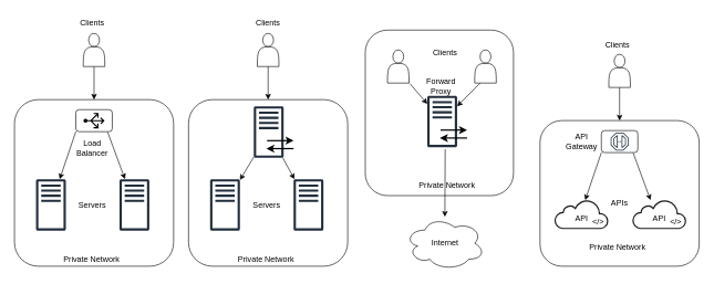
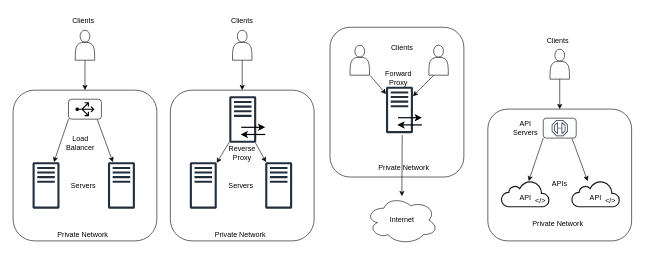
- <mxCell id="33" value="API Gateway" style="text;html=1;strokeColor=none;fillColor=none;align=center;verticalAlign=middle;whiteSpace=wrap;rounded=0;" vertex="1" parent="1"><mxGeometry x="845.5" y="198.62" width="60" height="30" as="geometry" /></mxCell>
+ <mxCell id="33" value="API Servers" style="text;html=1;strokeColor=none;fillColor=none;align=center;verticalAlign=middle;whiteSpace=wrap;rounded=0;" vertex="1" parent="1"><mxGeometry x="845.5" y="198.62" width="60" height="30" as="geometry" /></mxCell>
- <mxCell id="12" value="Load Balancer" style="text;html=1;strokeColor=none;fillColor=none;align=center;verticalAlign=middle;whiteSpace=wrap;rounded=0;" vertex="1" parent="1"><mxGeometry x="108" y="208" width="60" height="30" as="geometry" /></mxCell>
+ <mxCell id="12" value="Load Balancer" style="text;html=1;strokeColor=none;fillColor=none;align=center;verticalAlign=middle;whiteSpace=wrap;rounded=0;" vertex="1" parent="1"><mxGeometry x="103" y="223" width="60" height="30" as="geometry" /></mxCell>
+ <mxCell id="22" value="Reverse Proxy" style="text;html=1;strokeColor=none;fillColor=none;align=center;verticalAlign=middle;whiteSpace=wrap;rounded=0;" vertex="1" parent="1"><mxGeometry x="373" y="240" width="60" height="30" as="geometry" /></mxCell>
